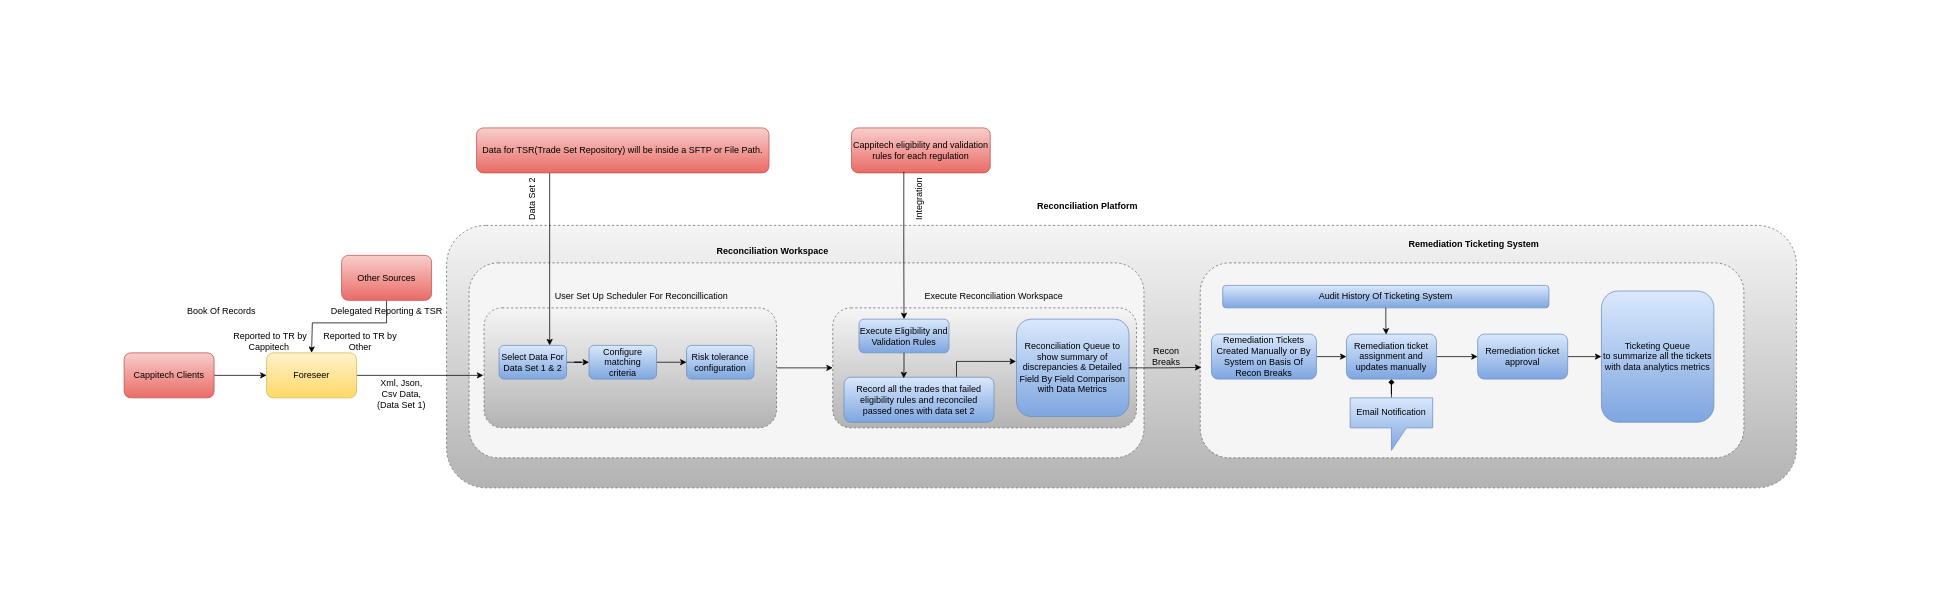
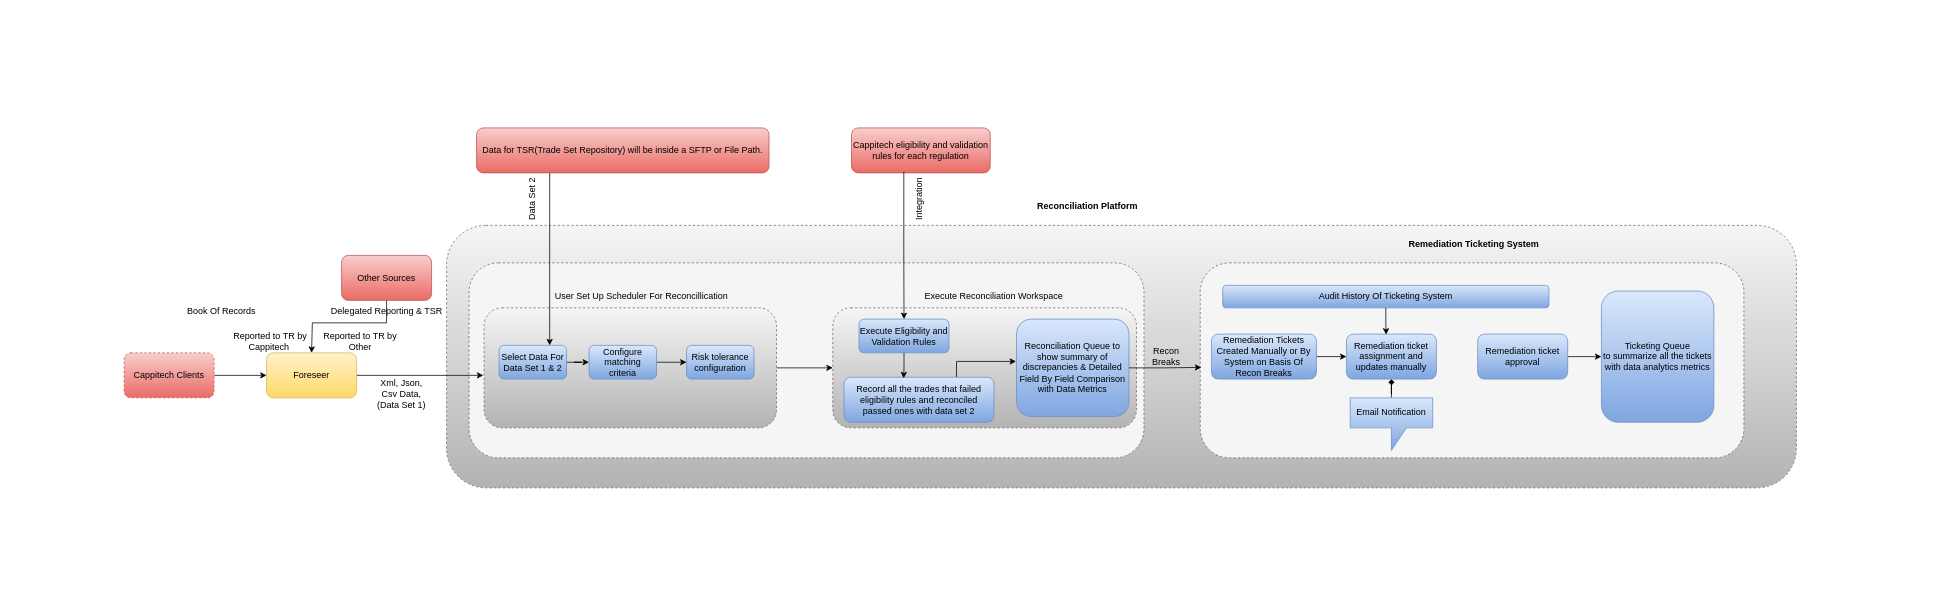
- <mxCell id="11" value="&lt;b&gt;Reconciliation Workspace&lt;/b&gt;" style="text;html=1;align=center;verticalAlign=middle;whiteSpace=wrap;rounded=0;" parent="1" vertex="1"><mxGeometry x="945" y="320" width="170" height="30" as="geometry" /></mxCell>
- <mxCell id="34" style="edgeStyle=orthogonalEdgeStyle;rounded=0;orthogonalLoop=1;jettySize=auto;html=1;entryX=0;entryY=0.5;entryDx=0;entryDy=0;" parent="1" source="35" target="37" edge="1"><mxGeometry relative="1" as="geometry" /></mxCell>
- <mxCell id="44" value="Cappitech Clients" style="rounded=1;whiteSpace=wrap;html=1;fillColor=#f8cecc;strokeColor=#b85450;gradientColor=#ea6b66;" parent="1" vertex="1"><mxGeometry x="165" y="470" width="120" height="60" as="geometry" /></mxCell>
+ <mxCell id="44" value="Cappitech Clients" style="rounded=1;whiteSpace=wrap;html=1;fillColor=#f8cecc;strokeColor=#b85450;gradientColor=#ea6b66;dashed=1;" parent="1" vertex="1"><mxGeometry x="165" y="470" width="120" height="60" as="geometry" /></mxCell>
